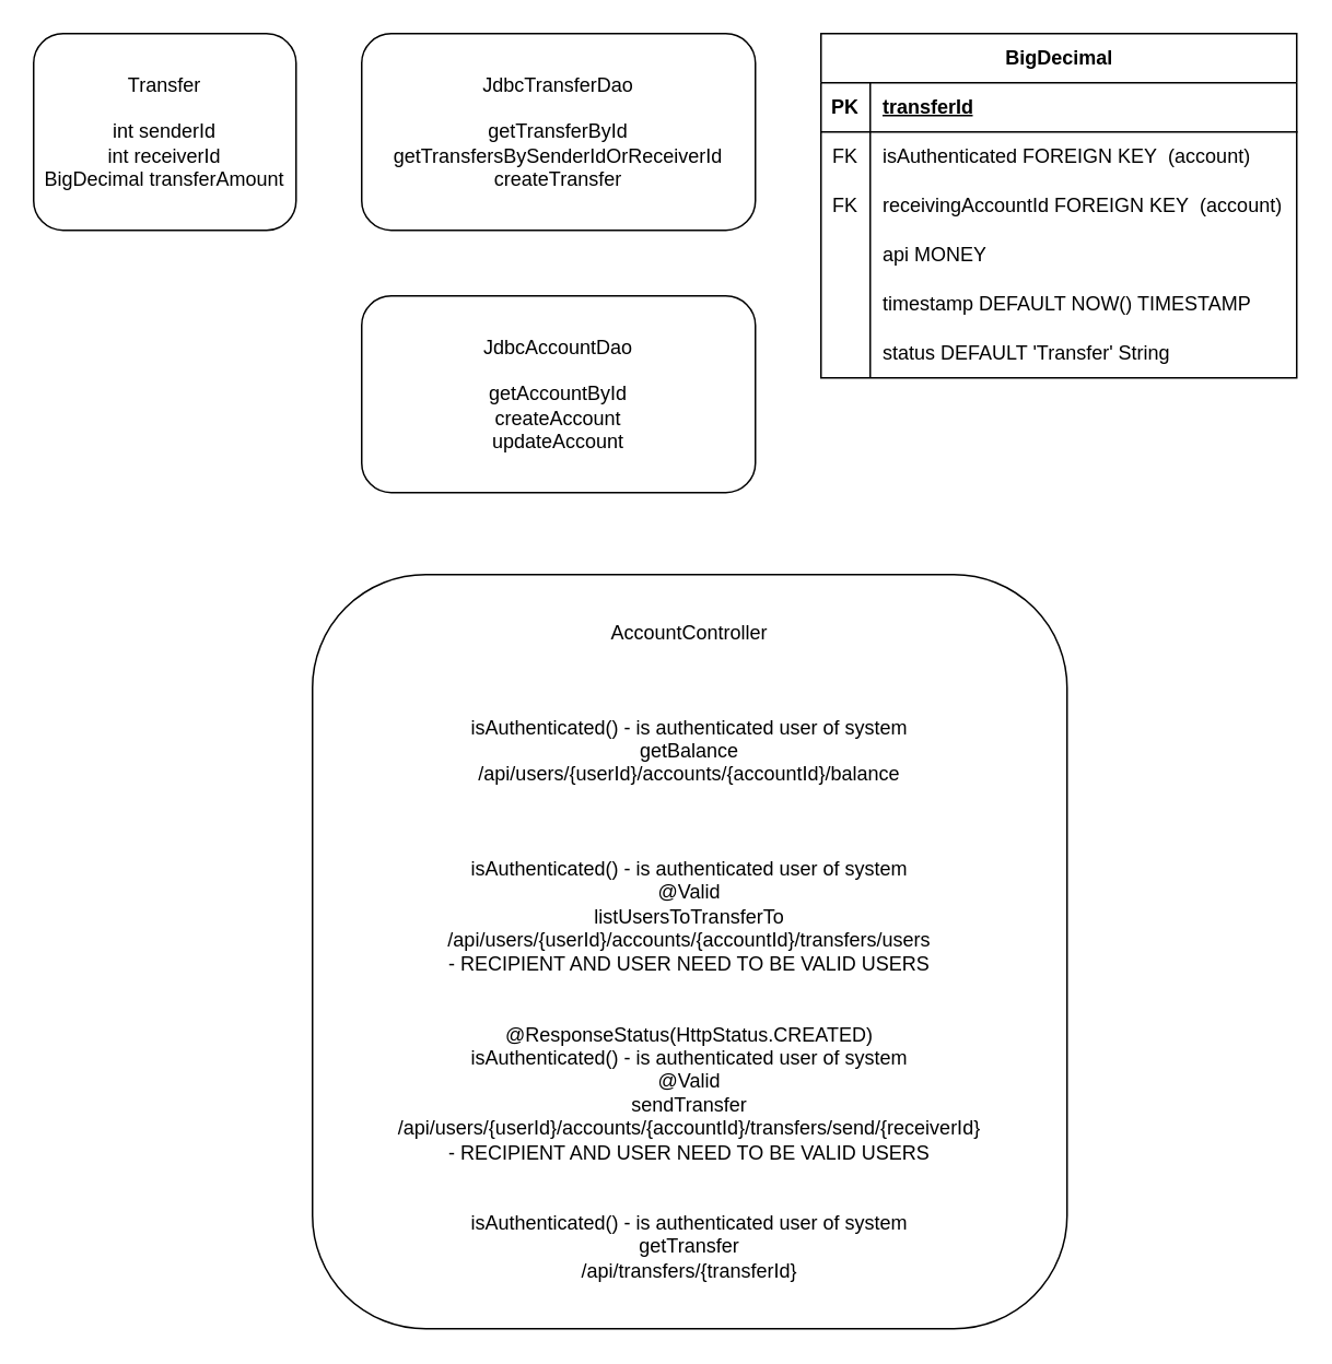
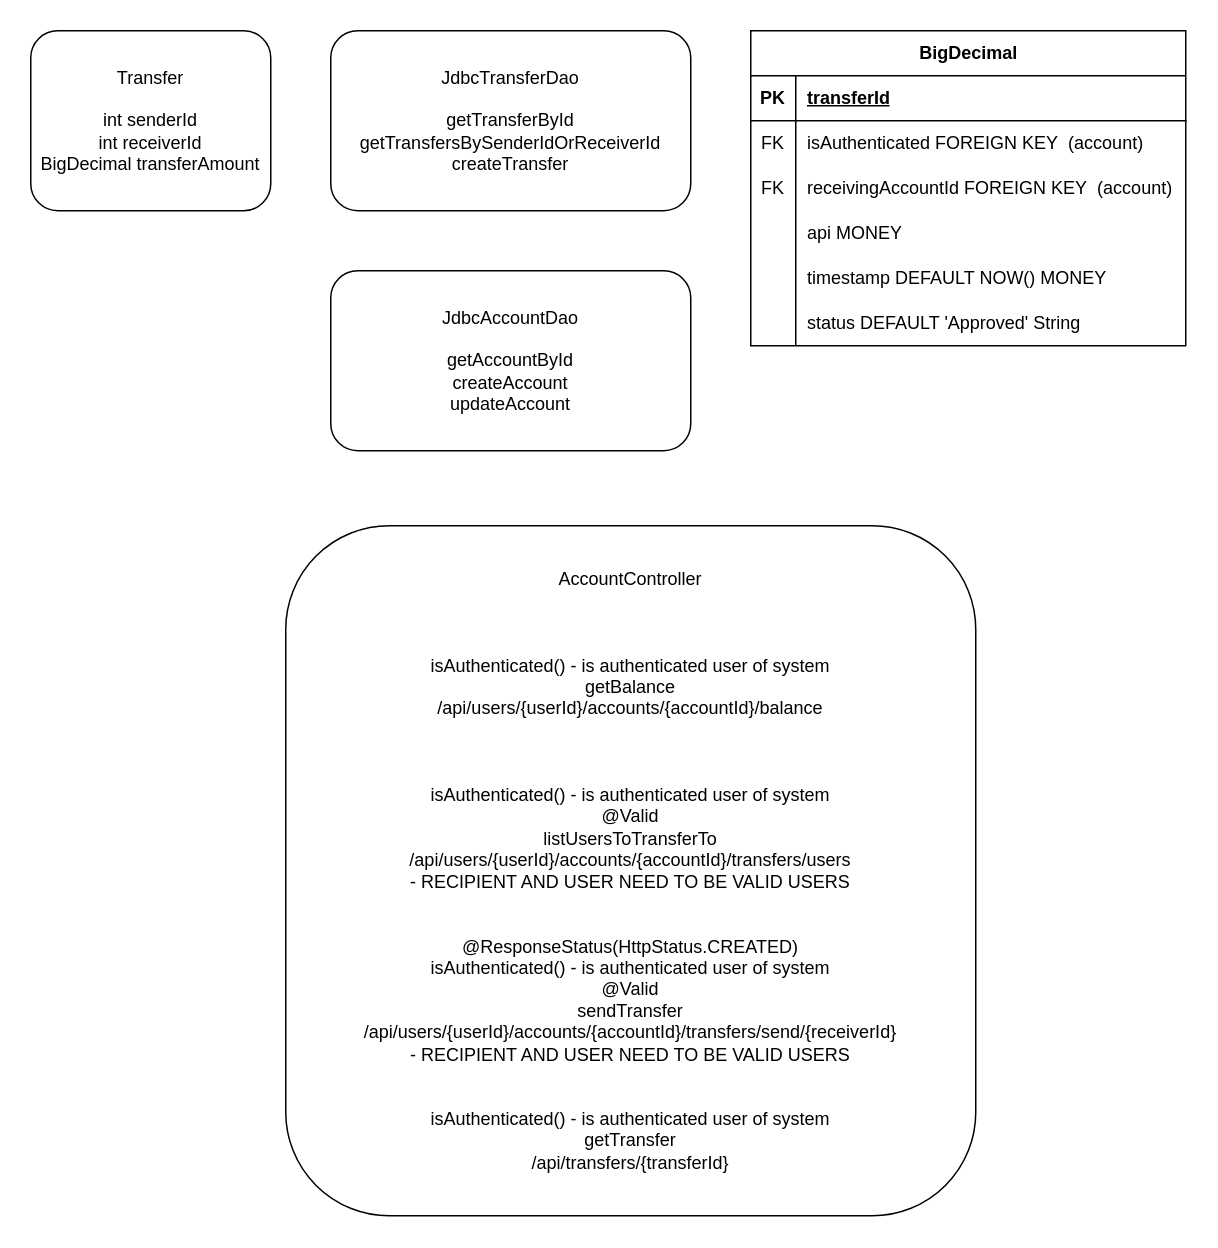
- <mxCell id="20" value="timestamp DEFAULT NOW() TIMESTAMP&amp;nbsp;" style="shape=partialRectangle;connectable=0;fillColor=none;top=0;left=0;bottom=0;right=0;align=left;spacingLeft=6;fontStyle=0;overflow=hidden;whiteSpace=wrap;html=1;" vertex="1" parent="18"><mxGeometry x="30" width="260" height="30" as="geometry"><mxRectangle width="260" height="30" as="alternateBounds" /></mxGeometry></mxCell>
+ <mxCell id="20" value="timestamp DEFAULT NOW() MONEY&amp;nbsp;" style="shape=partialRectangle;connectable=0;fillColor=none;top=0;left=0;bottom=0;right=0;align=left;spacingLeft=6;fontStyle=0;overflow=hidden;whiteSpace=wrap;html=1;" vertex="1" parent="18"><mxGeometry x="30" width="260" height="30" as="geometry"><mxRectangle width="260" height="30" as="alternateBounds" /></mxGeometry></mxCell>
- <mxCell id="23" value="status DEFAULT 'Transfer' String" style="shape=partialRectangle;connectable=0;fillColor=none;top=0;left=0;bottom=0;right=0;align=left;spacingLeft=6;fontStyle=0;overflow=hidden;whiteSpace=wrap;html=1;" vertex="1" parent="21"><mxGeometry x="30" width="260" height="30" as="geometry"><mxRectangle width="260" height="30" as="alternateBounds" /></mxGeometry></mxCell>
+ <mxCell id="23" value="status DEFAULT 'Approved' String" style="shape=partialRectangle;connectable=0;fillColor=none;top=0;left=0;bottom=0;right=0;align=left;spacingLeft=6;fontStyle=0;overflow=hidden;whiteSpace=wrap;html=1;" vertex="1" parent="21"><mxGeometry x="30" width="260" height="30" as="geometry"><mxRectangle width="260" height="30" as="alternateBounds" /></mxGeometry></mxCell>
